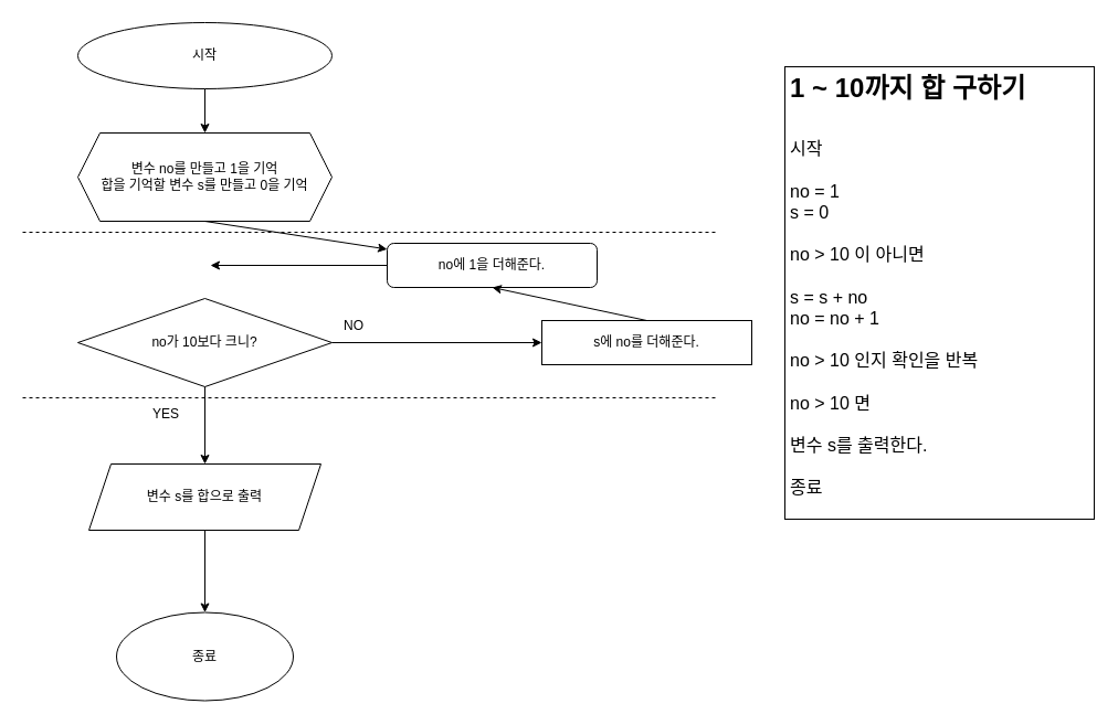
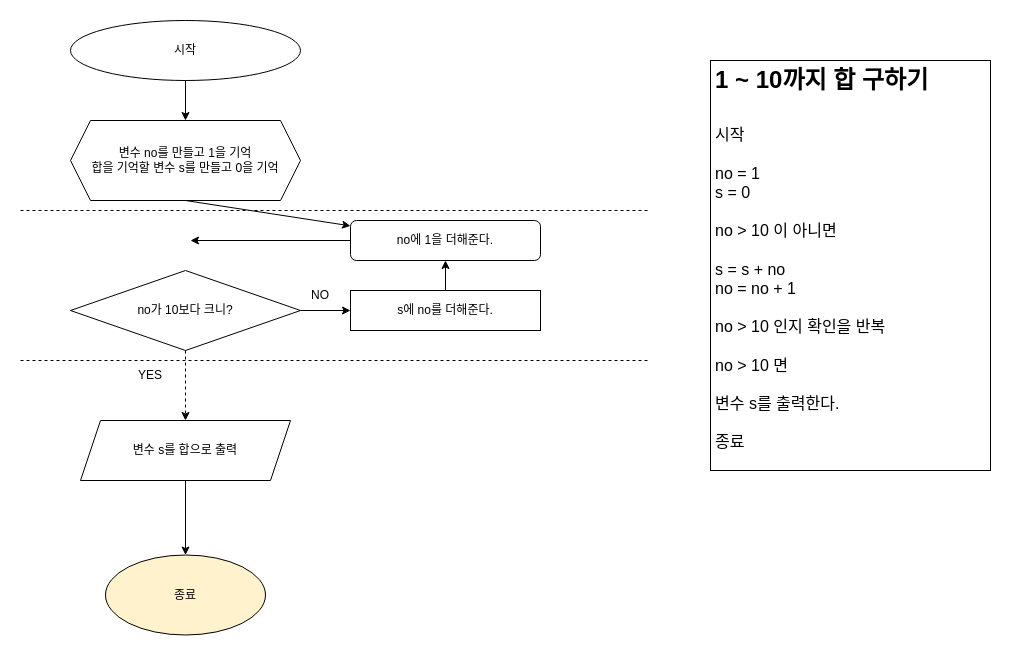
- <mxCell id="13" value="s에 no를 더해준다." style="rounded=0;whiteSpace=wrap;html=1;" vertex="1" parent="1"><mxGeometry x="490" y="290" width="190" height="40" as="geometry" /></mxCell>
+ <mxCell id="13" value="s에 no를 더해준다." style="rounded=0;whiteSpace=wrap;html=1;" vertex="1" parent="1"><mxGeometry x="350" y="290" width="190" height="40" as="geometry" /></mxCell>
- <mxCell id="8" value="" style="endArrow=classic;html=1;rounded=0;exitX=0.5;exitY=1;exitDx=0;exitDy=0;" edge="1" parent="1" source="6" target="9"><mxGeometry width="50" height="50" relative="1" as="geometry"><mxPoint x="170" y="490" as="sourcePoint" /><mxPoint x="190" y="420" as="targetPoint" /></mxGeometry></mxCell>
+ <mxCell id="8" value="" style="endArrow=classic;html=1;rounded=0;exitX=0.5;exitY=1;exitDx=0;exitDy=0;dashed=1;" edge="1" parent="1" source="6" target="9"><mxGeometry width="50" height="50" relative="1" as="geometry"><mxPoint x="170" y="490" as="sourcePoint" /><mxPoint x="190" y="420" as="targetPoint" /></mxGeometry></mxCell>
- <mxCell id="3" value="종료" style="ellipse;whiteSpace=wrap;html=1;" vertex="1" parent="1"><mxGeometry x="105" y="554.5" width="160" height="80" as="geometry" /></mxCell>
+ <mxCell id="3" value="종료" style="ellipse;whiteSpace=wrap;html=1;fillColor=#fff2cc;" vertex="1" parent="1"><mxGeometry x="105" y="554.5" width="160" height="80" as="geometry" /></mxCell>
